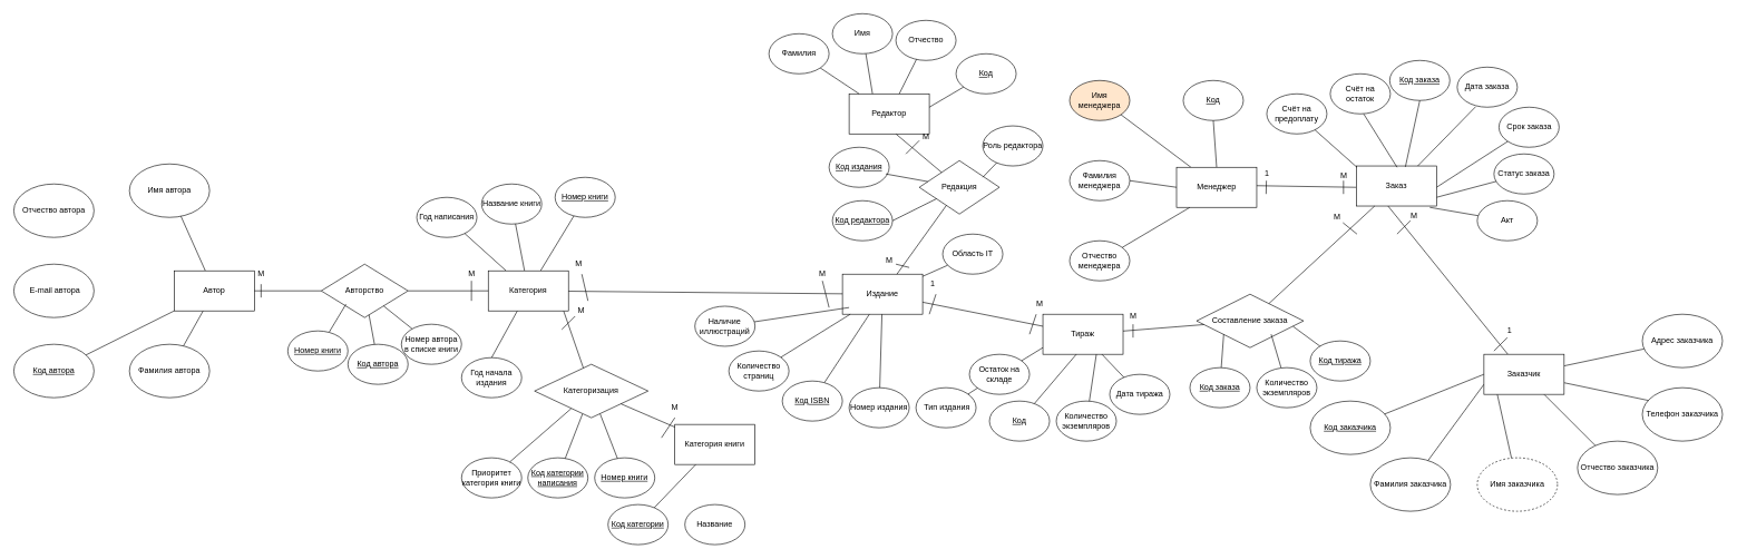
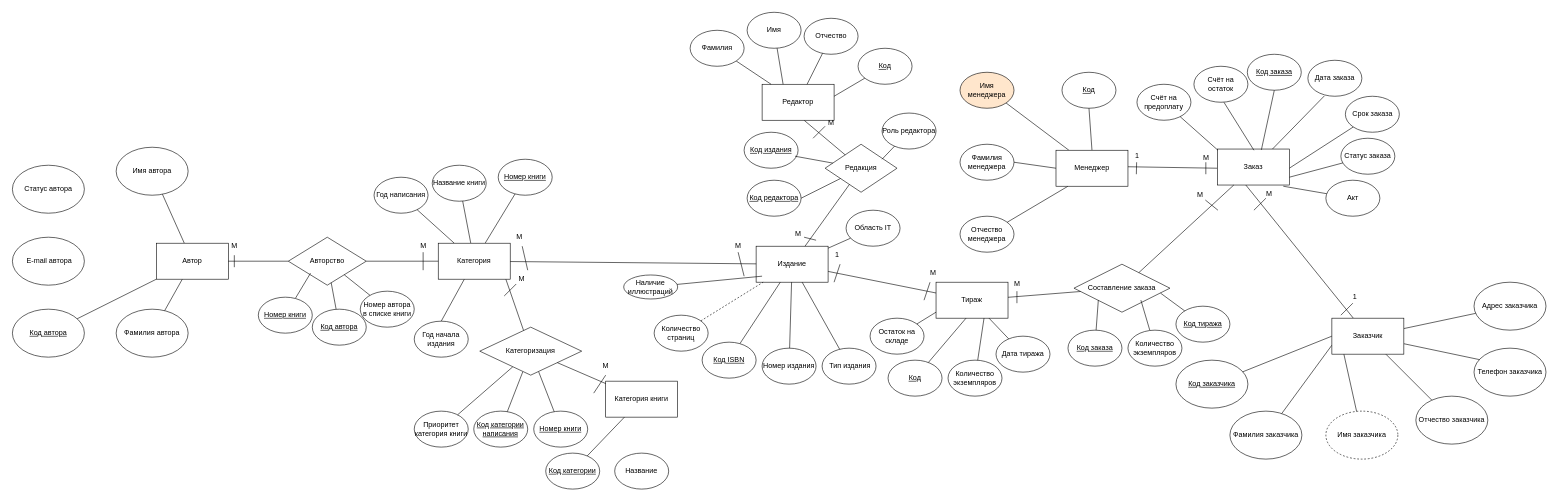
- <mxCell id="46" value="Отчество автора" style="ellipse;whiteSpace=wrap;html=1;" parent="1" vertex="1"><mxGeometry x="20" y="275" width="120" height="80" as="geometry" /></mxCell>
+ <mxCell id="46" value="Статус автора" style="ellipse;whiteSpace=wrap;html=1;" parent="1" vertex="1"><mxGeometry x="20" y="275" width="120" height="80" as="geometry" /></mxCell>
- <mxCell id="157" value="Наличие иллюстраций" style="ellipse;whiteSpace=wrap;html=1;" vertex="1" parent="1"><mxGeometry x="1039.22" y="458" width="90" height="60" as="geometry" /></mxCell>
+ <mxCell id="157" value="Наличие иллюстраций" style="ellipse;whiteSpace=wrap;html=1;" vertex="1" parent="1"><mxGeometry x="1039.22" y="458" width="90" height="40" as="geometry" /></mxCell>
- <mxCell id="159" value="" style="endArrow=none;html=1;rounded=0;" edge="1" parent="1" source="152" target="120"><mxGeometry width="50" height="50" relative="1" as="geometry"><mxPoint x="1180" y="540" as="sourcePoint" /><mxPoint x="1230" y="490" as="targetPoint" /></mxGeometry></mxCell>
+ <mxCell id="159" value="" style="endArrow=none;html=1;rounded=0;dashed=1;" edge="1" parent="1" source="152" target="120"><mxGeometry width="50" height="50" relative="1" as="geometry"><mxPoint x="1180" y="540" as="sourcePoint" /><mxPoint x="1230" y="490" as="targetPoint" /></mxGeometry></mxCell>
- <mxCell id="162" value="" style="endArrow=none;html=1;rounded=0;" edge="1" parent="1" source="155" target="85"><mxGeometry width="50" height="50" relative="1" as="geometry"><mxPoint x="1260" y="530" as="sourcePoint" /><mxPoint x="1310" y="480" as="targetPoint" /></mxGeometry></mxCell>
+ <mxCell id="162" value="" style="endArrow=none;html=1;rounded=0;" edge="1" parent="1" source="155" target="120"><mxGeometry width="50" height="50" relative="1" as="geometry"><mxPoint x="1260" y="530" as="sourcePoint" /><mxPoint x="1310" y="480" as="targetPoint" /></mxGeometry></mxCell>
